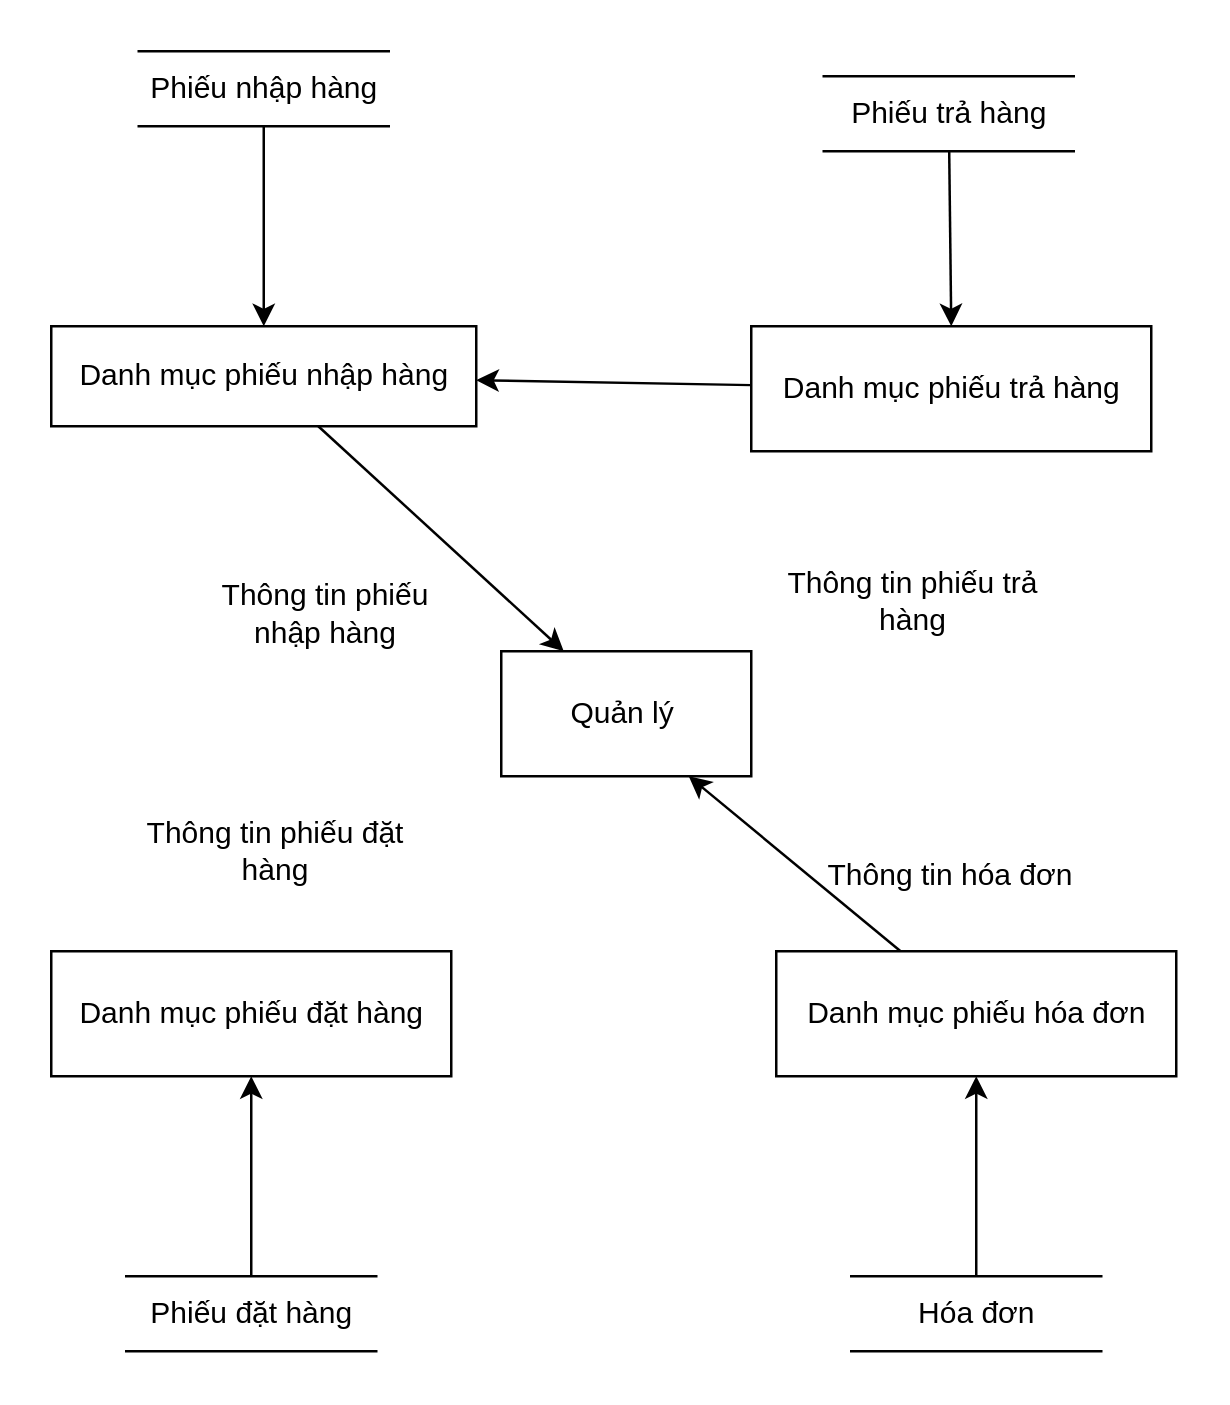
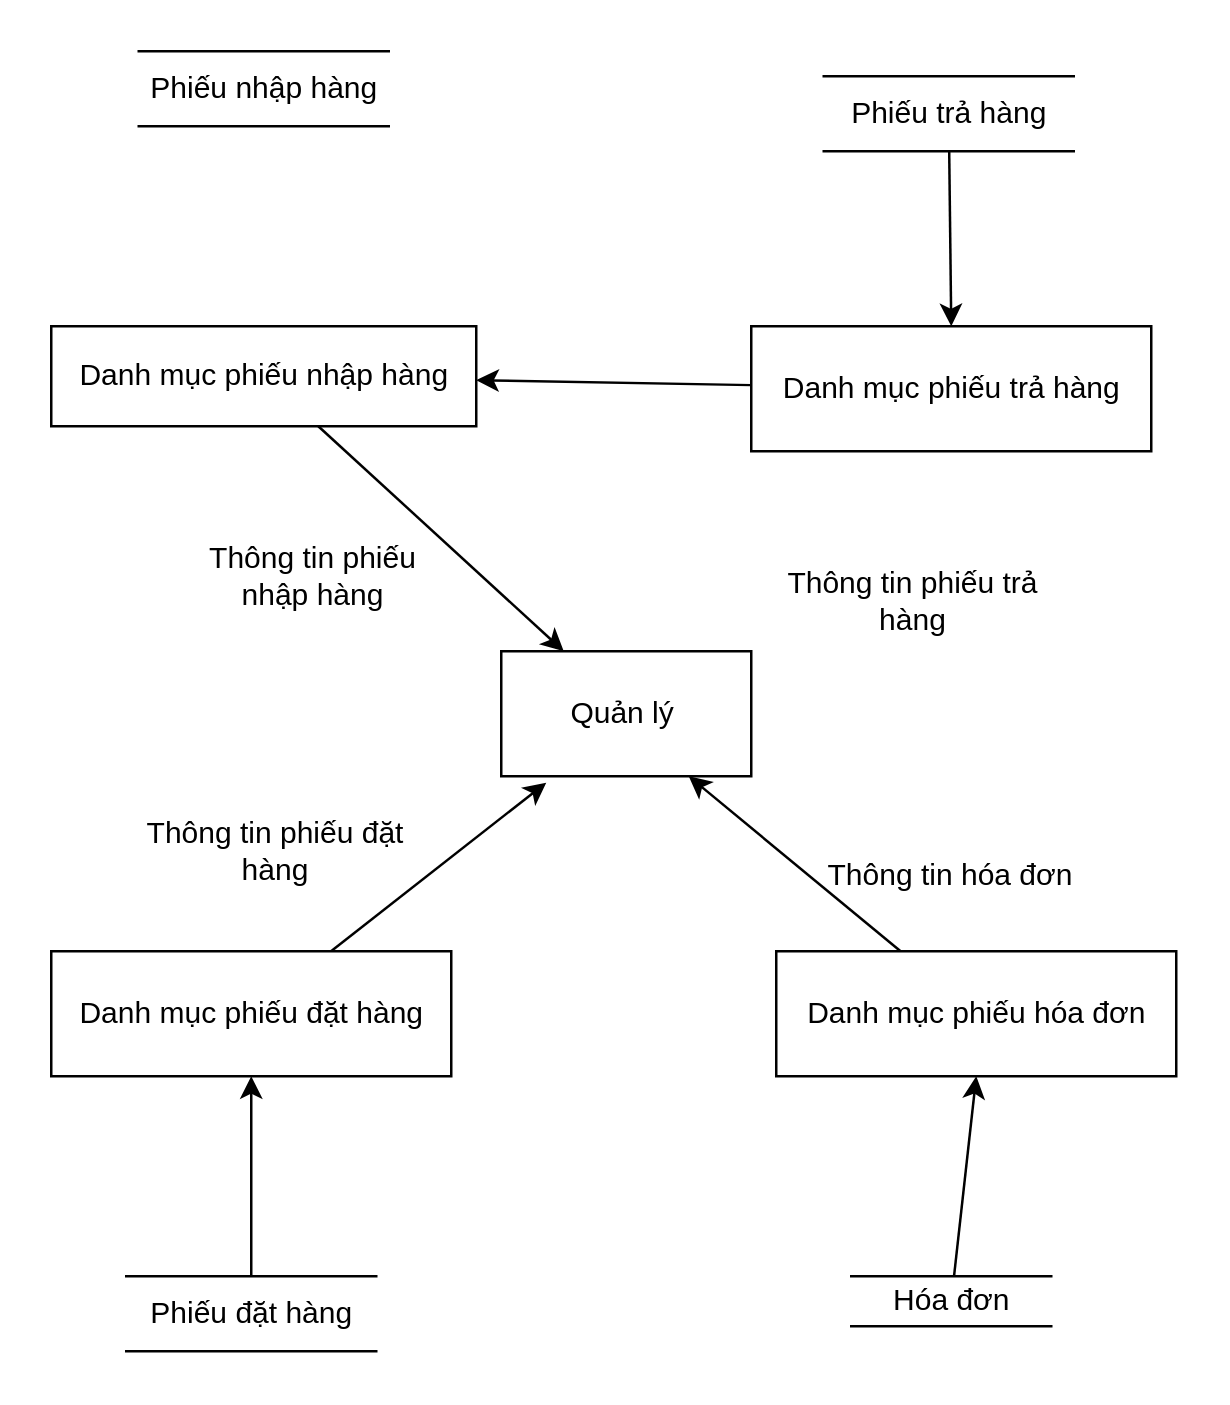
- <mxCell id="11" style="edgeStyle=none;rounded=0;orthogonalLoop=1;jettySize=auto;html=1;entryX=0.5;entryY=0;entryDx=0;entryDy=0;" edge="1" parent="1" source="12" target="4"><mxGeometry relative="1" as="geometry" /></mxCell>
- <mxCell id="19" value="Thông tin phiếu nhập hàng" style="text;html=1;strokeColor=none;fillColor=none;align=center;verticalAlign=middle;whiteSpace=wrap;rounded=0;" vertex="1" parent="1"><mxGeometry x="75" y="235" width="110" height="20" as="geometry" /></mxCell>
+ <mxCell id="19" value="Thông tin phiếu nhập hàng" style="text;html=1;strokeColor=none;fillColor=none;align=center;verticalAlign=middle;whiteSpace=wrap;rounded=0;" vertex="1" parent="1"><mxGeometry x="70" y="220" width="110" height="20" as="geometry" /></mxCell>
+ <mxCell id="7" style="rounded=0;orthogonalLoop=1;jettySize=auto;html=1;entryX=0.18;entryY=1.051;entryDx=0;entryDy=0;entryPerimeter=0;" edge="1" parent="1" source="8" target="2"><mxGeometry relative="1" as="geometry" /></mxCell>
- <mxCell id="14" value="Hóa đơn" style="html=1;dashed=0;whitespace=wrap;shape=partialRectangle;right=0;left=0;" vertex="1" parent="1"><mxGeometry x="340" y="510" width="100" height="30" as="geometry" /></mxCell>
+ <mxCell id="14" value="Hóa đơn" style="html=1;dashed=0;whitespace=wrap;shape=partialRectangle;right=0;left=0;" vertex="1" parent="1"><mxGeometry x="340" y="510" width="80" height="20" as="geometry" /></mxCell>
